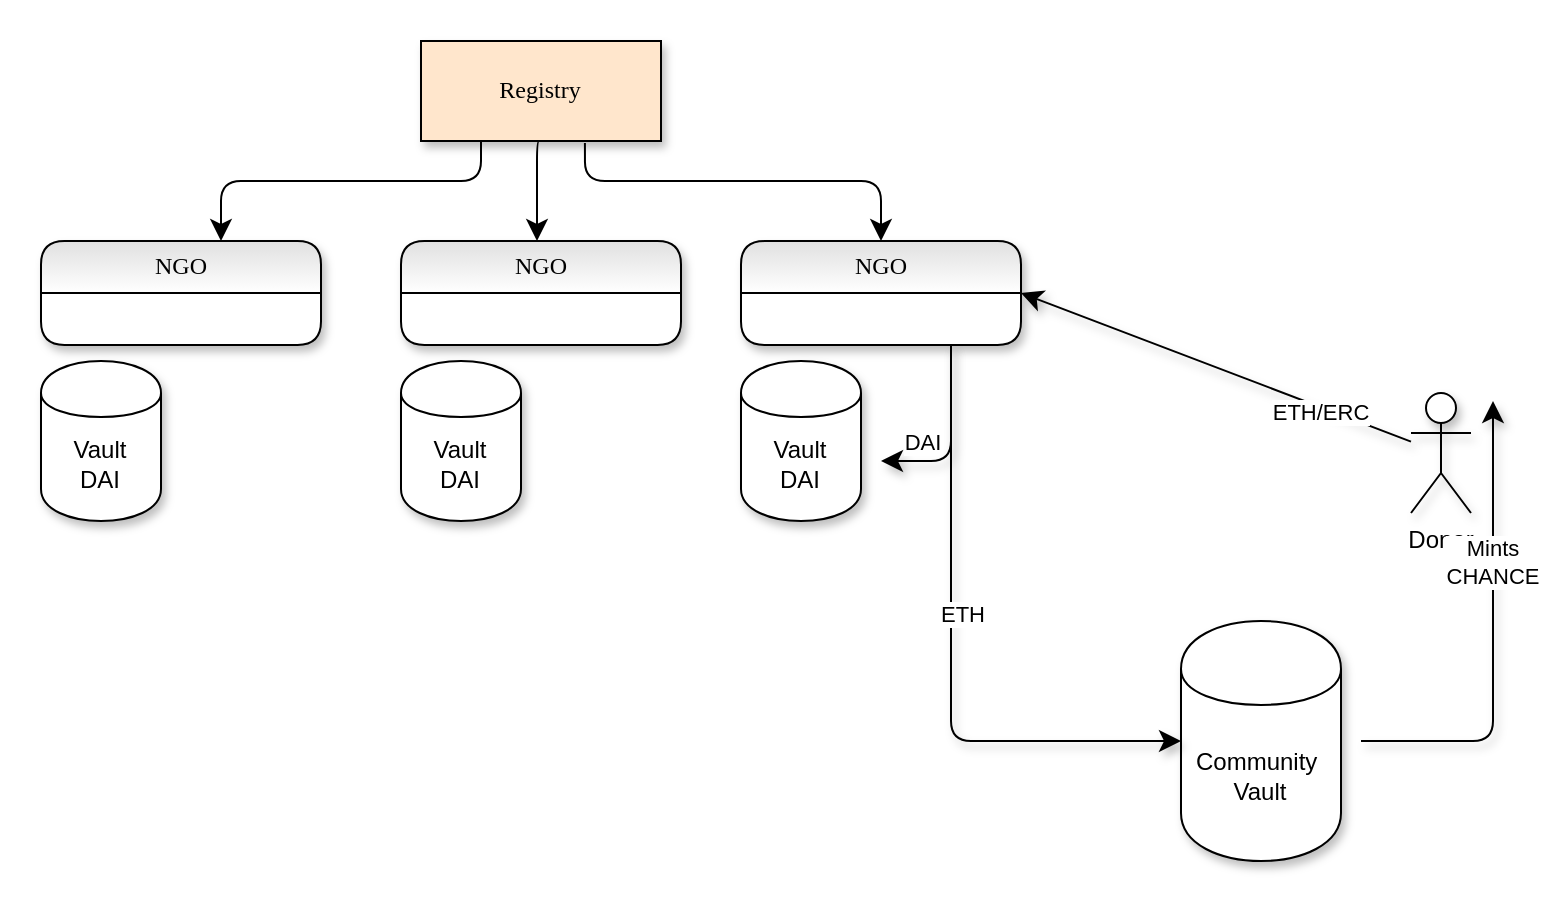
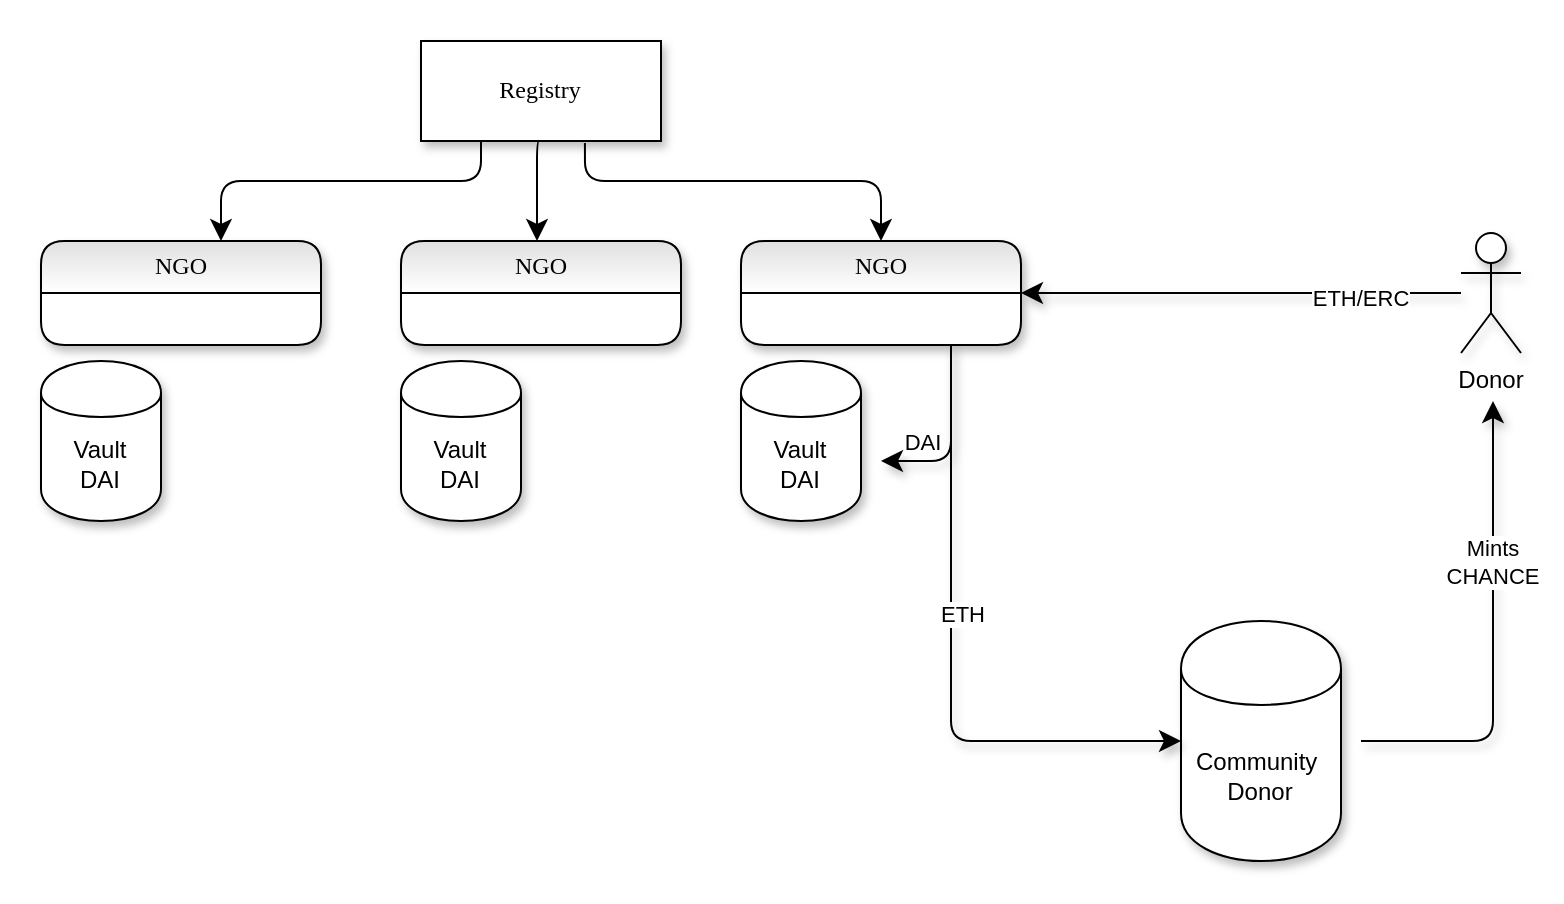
- <mxCell id="3" value="Registry" style="whiteSpace=wrap;html=1;rounded=0;shadow=1;comic=0;labelBackgroundColor=none;strokeWidth=1;fontFamily=Verdana;fontSize=12;align=center;fillColor=#ffe6cc;" parent="1" vertex="1"><mxGeometry x="210" y="20" width="120" height="50" as="geometry" /></mxCell>
+ <mxCell id="3" value="Registry" style="whiteSpace=wrap;html=1;rounded=0;shadow=1;comic=0;labelBackgroundColor=none;strokeWidth=1;fontFamily=Verdana;fontSize=12;align=center;" parent="1" vertex="1"><mxGeometry x="210" y="20" width="120" height="50" as="geometry" /></mxCell>
- <mxCell id="10" value="Donor" style="shape=umlActor;html=1;verticalLabelPosition=bottom;verticalAlign=top;align=center;rounded=1;shadow=1;gradientColor=#ffffff;" vertex="1" parent="1"><mxGeometry x="705" y="196" width="30" height="60" as="geometry" /></mxCell>
+ <mxCell id="10" value="Donor" style="shape=umlActor;html=1;verticalLabelPosition=bottom;verticalAlign=top;align=center;rounded=1;shadow=1;gradientColor=#ffffff;" vertex="1" parent="1"><mxGeometry x="730" y="116" width="30" height="60" as="geometry" /></mxCell>
- <mxCell id="9" value="Community&amp;nbsp;&lt;br&gt;Vault" style="shape=cylinder;whiteSpace=wrap;html=1;boundedLbl=1;backgroundOutline=1;rounded=1;shadow=1;gradientColor=#ffffff;" vertex="1" parent="1"><mxGeometry x="590" y="310" width="80" height="120" as="geometry" /></mxCell>
+ <mxCell id="9" value="Community&amp;nbsp;&lt;br&gt;Donor" style="shape=cylinder;whiteSpace=wrap;html=1;boundedLbl=1;backgroundOutline=1;rounded=1;shadow=1;gradientColor=#ffffff;" vertex="1" parent="1"><mxGeometry x="590" y="310" width="80" height="120" as="geometry" /></mxCell>
